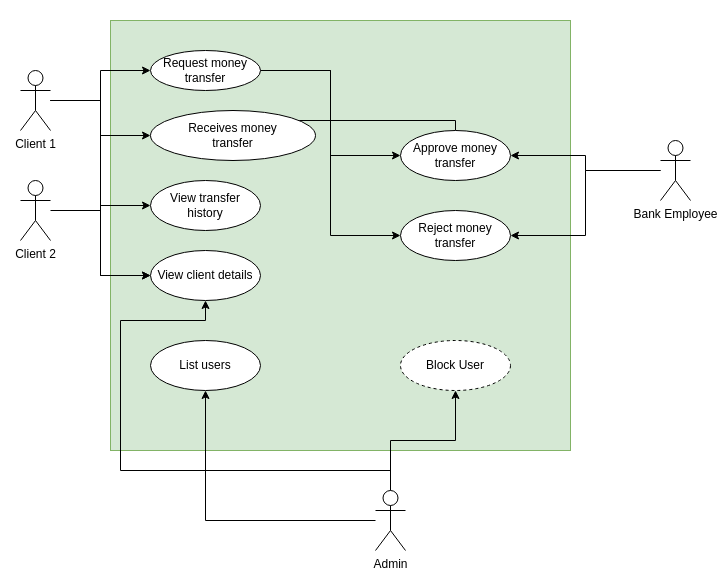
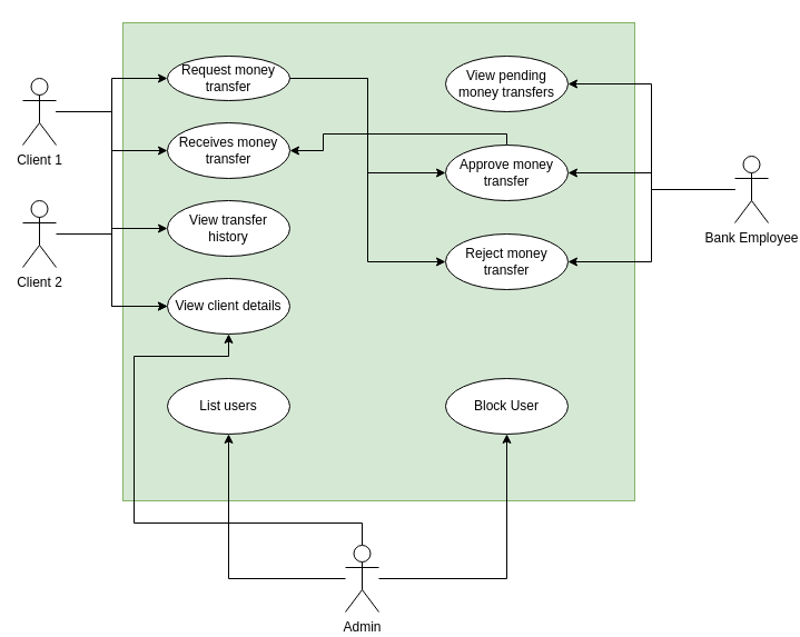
+ <mxCell id="23" value="&lt;div&gt;View pending money transfers&lt;br&gt;&lt;/div&gt;" style="ellipse;whiteSpace=wrap;html=1;" vertex="1" parent="1"><mxGeometry x="400" y="50" width="110" height="50" as="geometry" /></mxCell>
+ <mxCell id="8" style="edgeStyle=orthogonalEdgeStyle;rounded=0;orthogonalLoop=1;jettySize=auto;html=1;entryX=1;entryY=0.5;entryDx=0;entryDy=0;" edge="1" parent="1" source="11" target="23"><mxGeometry relative="1" as="geometry" /></mxCell>
- <mxCell id="22" value="&lt;div&gt;Receives money&lt;/div&gt;&lt;div&gt;transfer&lt;br&gt;&lt;/div&gt;" style="ellipse;whiteSpace=wrap;html=1;" vertex="1" parent="1"><mxGeometry x="150" y="110" width="165" height="50" as="geometry" /></mxCell>
+ <mxCell id="22" value="&lt;div&gt;Receives money&lt;/div&gt;&lt;div&gt;transfer&lt;br&gt;&lt;/div&gt;" style="ellipse;whiteSpace=wrap;html=1;" vertex="1" parent="1"><mxGeometry x="150" y="110" width="110" height="50" as="geometry" /></mxCell>
- <mxCell id="25" value="Block User" style="ellipse;whiteSpace=wrap;html=1;dashed=1;" vertex="1" parent="1"><mxGeometry x="400" y="340" width="110" height="50" as="geometry" /></mxCell>
+ <mxCell id="25" value="Block User" style="ellipse;whiteSpace=wrap;html=1;" vertex="1" parent="1"><mxGeometry x="400" y="340" width="110" height="50" as="geometry" /></mxCell>
- <mxCell id="29" value="Admin" style="shape=umlActor;verticalLabelPosition=bottom;verticalAlign=top;html=1;outlineConnect=0;" vertex="1" parent="1"><mxGeometry x="375" y="490" width="30" height="60" as="geometry" /></mxCell>
+ <mxCell id="29" value="Admin" style="shape=umlActor;verticalLabelPosition=bottom;verticalAlign=top;html=1;outlineConnect=0;" vertex="1" parent="1"><mxGeometry x="310" y="490" width="30" height="60" as="geometry" /></mxCell>
